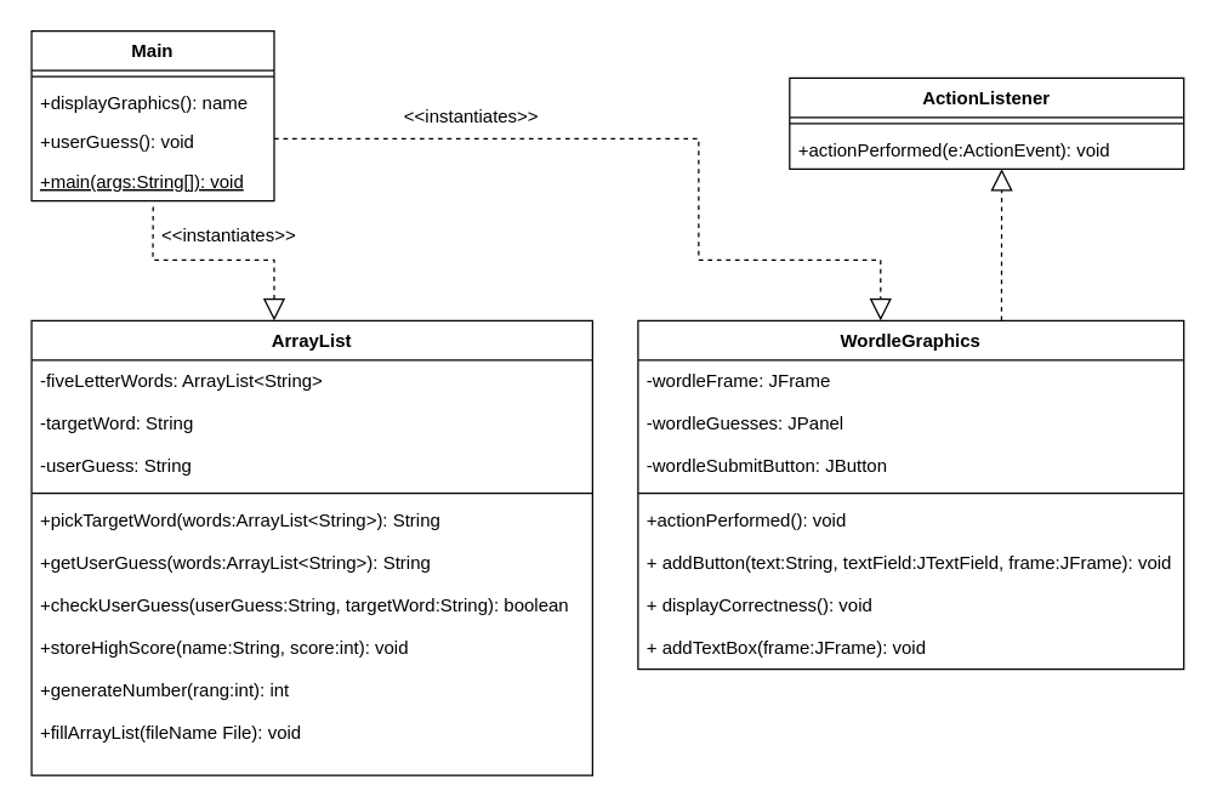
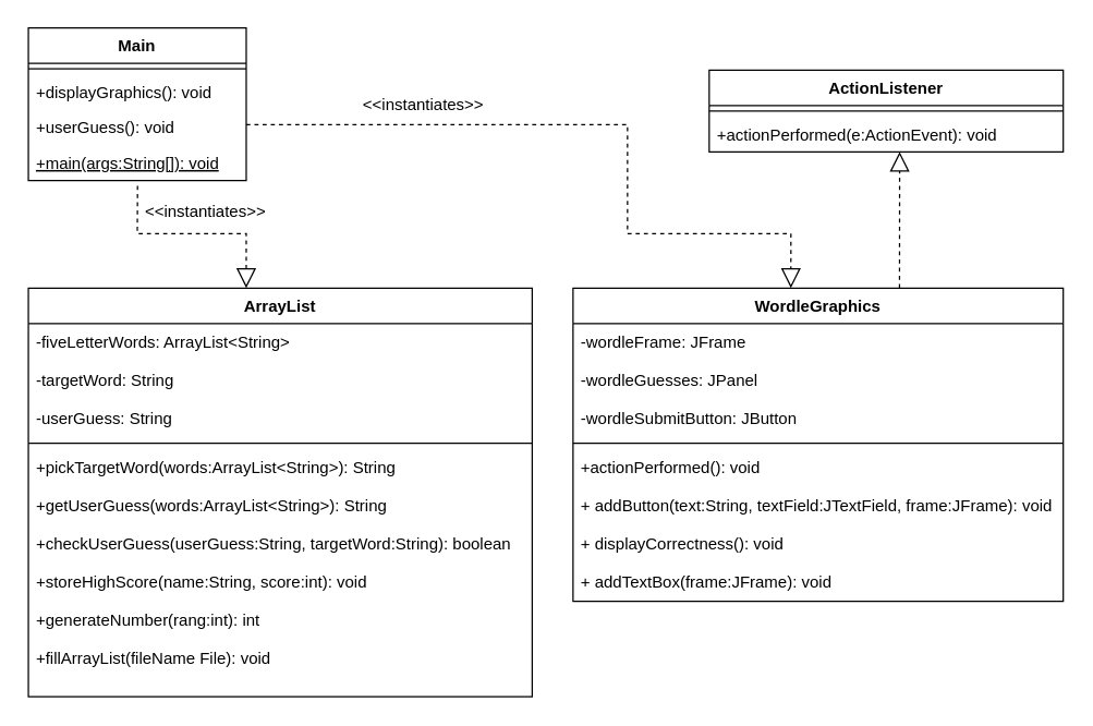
- <mxCell id="4" value="+displayGraphics(): name" style="text;strokeColor=none;fillColor=none;align=left;verticalAlign=top;spacingLeft=4;spacingRight=4;overflow=hidden;rotatable=0;points=[[0,0.5],[1,0.5]];portConstraint=eastwest;" parent="2" vertex="1"><mxGeometry y="34" width="160" height="26" as="geometry" /></mxCell>
+ <mxCell id="4" value="+displayGraphics(): void" style="text;strokeColor=none;fillColor=none;align=left;verticalAlign=top;spacingLeft=4;spacingRight=4;overflow=hidden;rotatable=0;points=[[0,0.5],[1,0.5]];portConstraint=eastwest;" parent="2" vertex="1"><mxGeometry y="34" width="160" height="26" as="geometry" /></mxCell>
